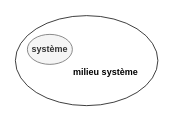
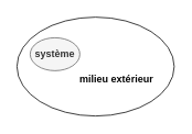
- <mxCell id="4" value="&lt;b&gt;milieu système&lt;/b&gt;" style="text;html=1;align=center;verticalAlign=middle;resizable=0;points=[];autosize=1;strokeColor=none;fillColor=none;" parent="1" vertex="1"><mxGeometry x="80" y="80" width="120" height="30" as="geometry" /></mxCell>
+ <mxCell id="4" value="&lt;b&gt;milieu extérieur&lt;/b&gt;" style="text;html=1;align=center;verticalAlign=middle;resizable=0;points=[];autosize=1;strokeColor=none;fillColor=none;" parent="1" vertex="1"><mxGeometry x="80" y="80" width="120" height="30" as="geometry" /></mxCell>
